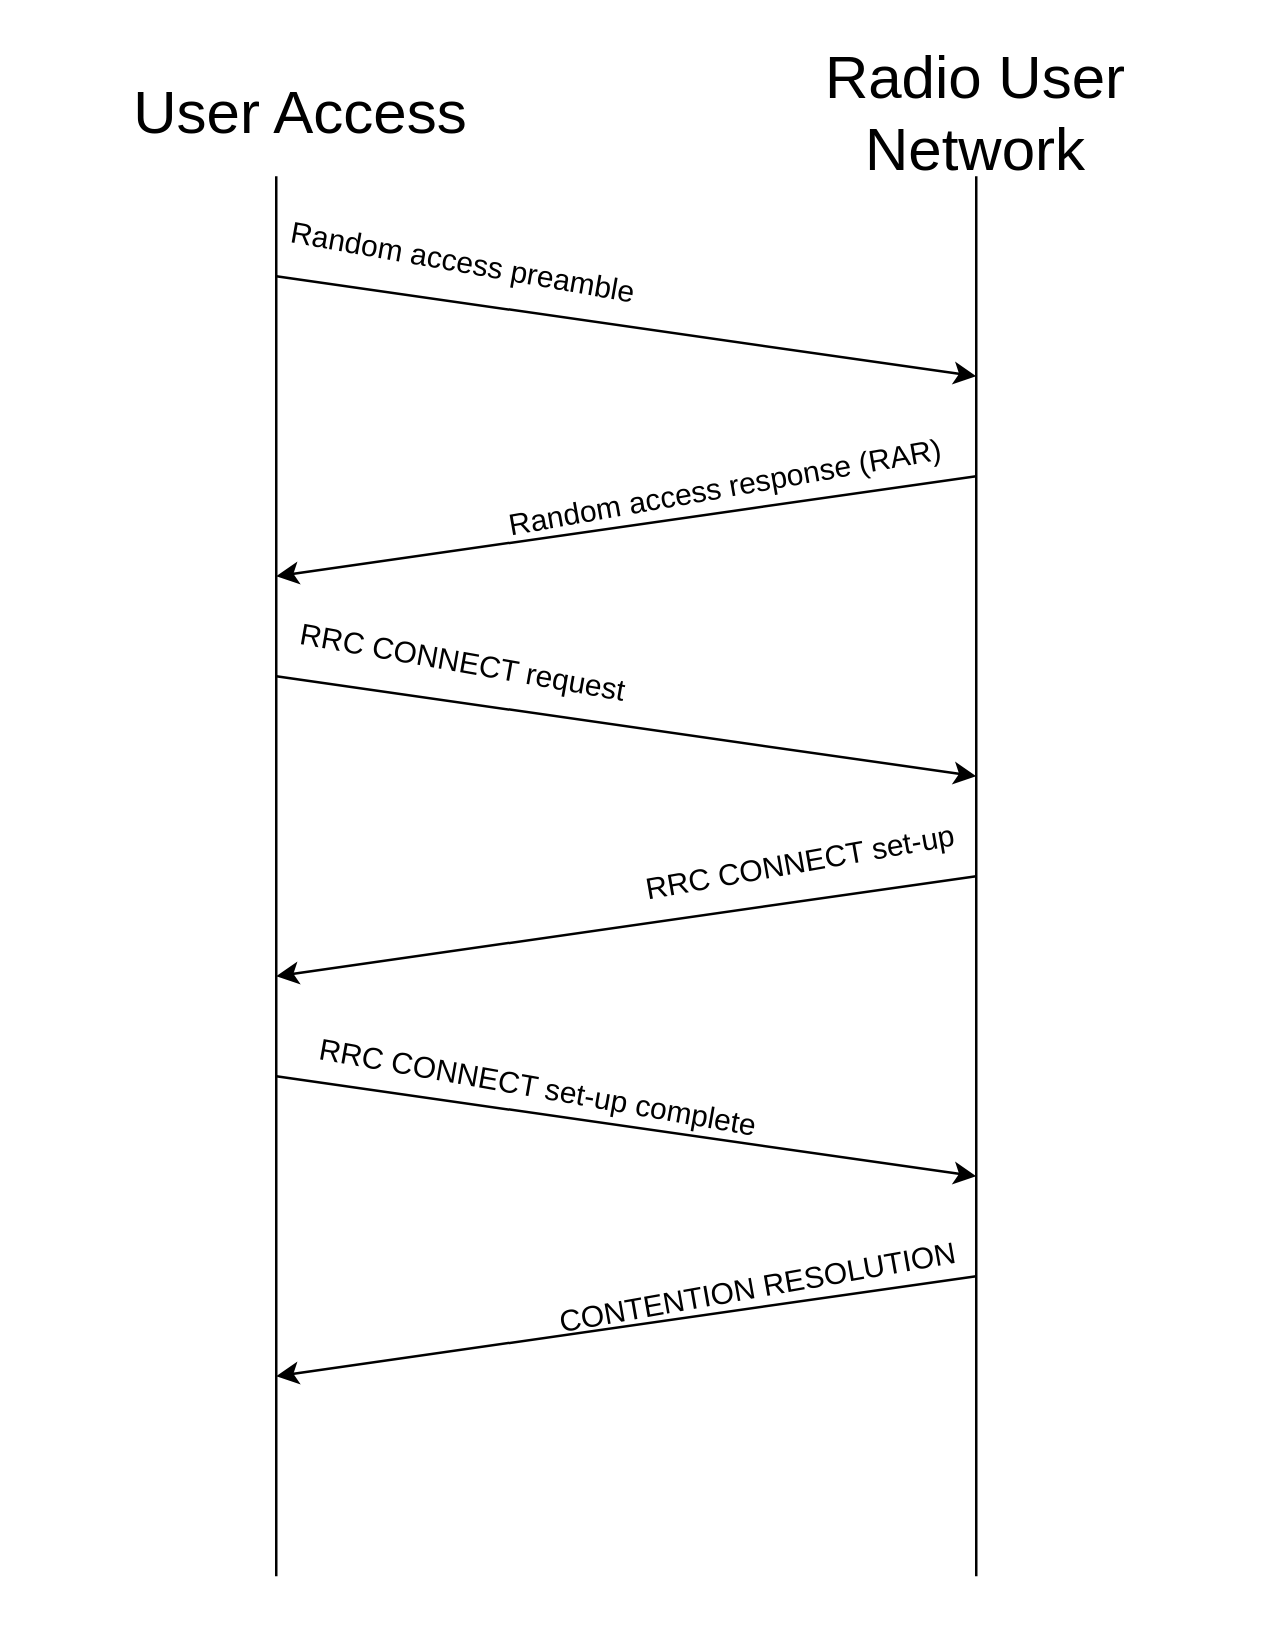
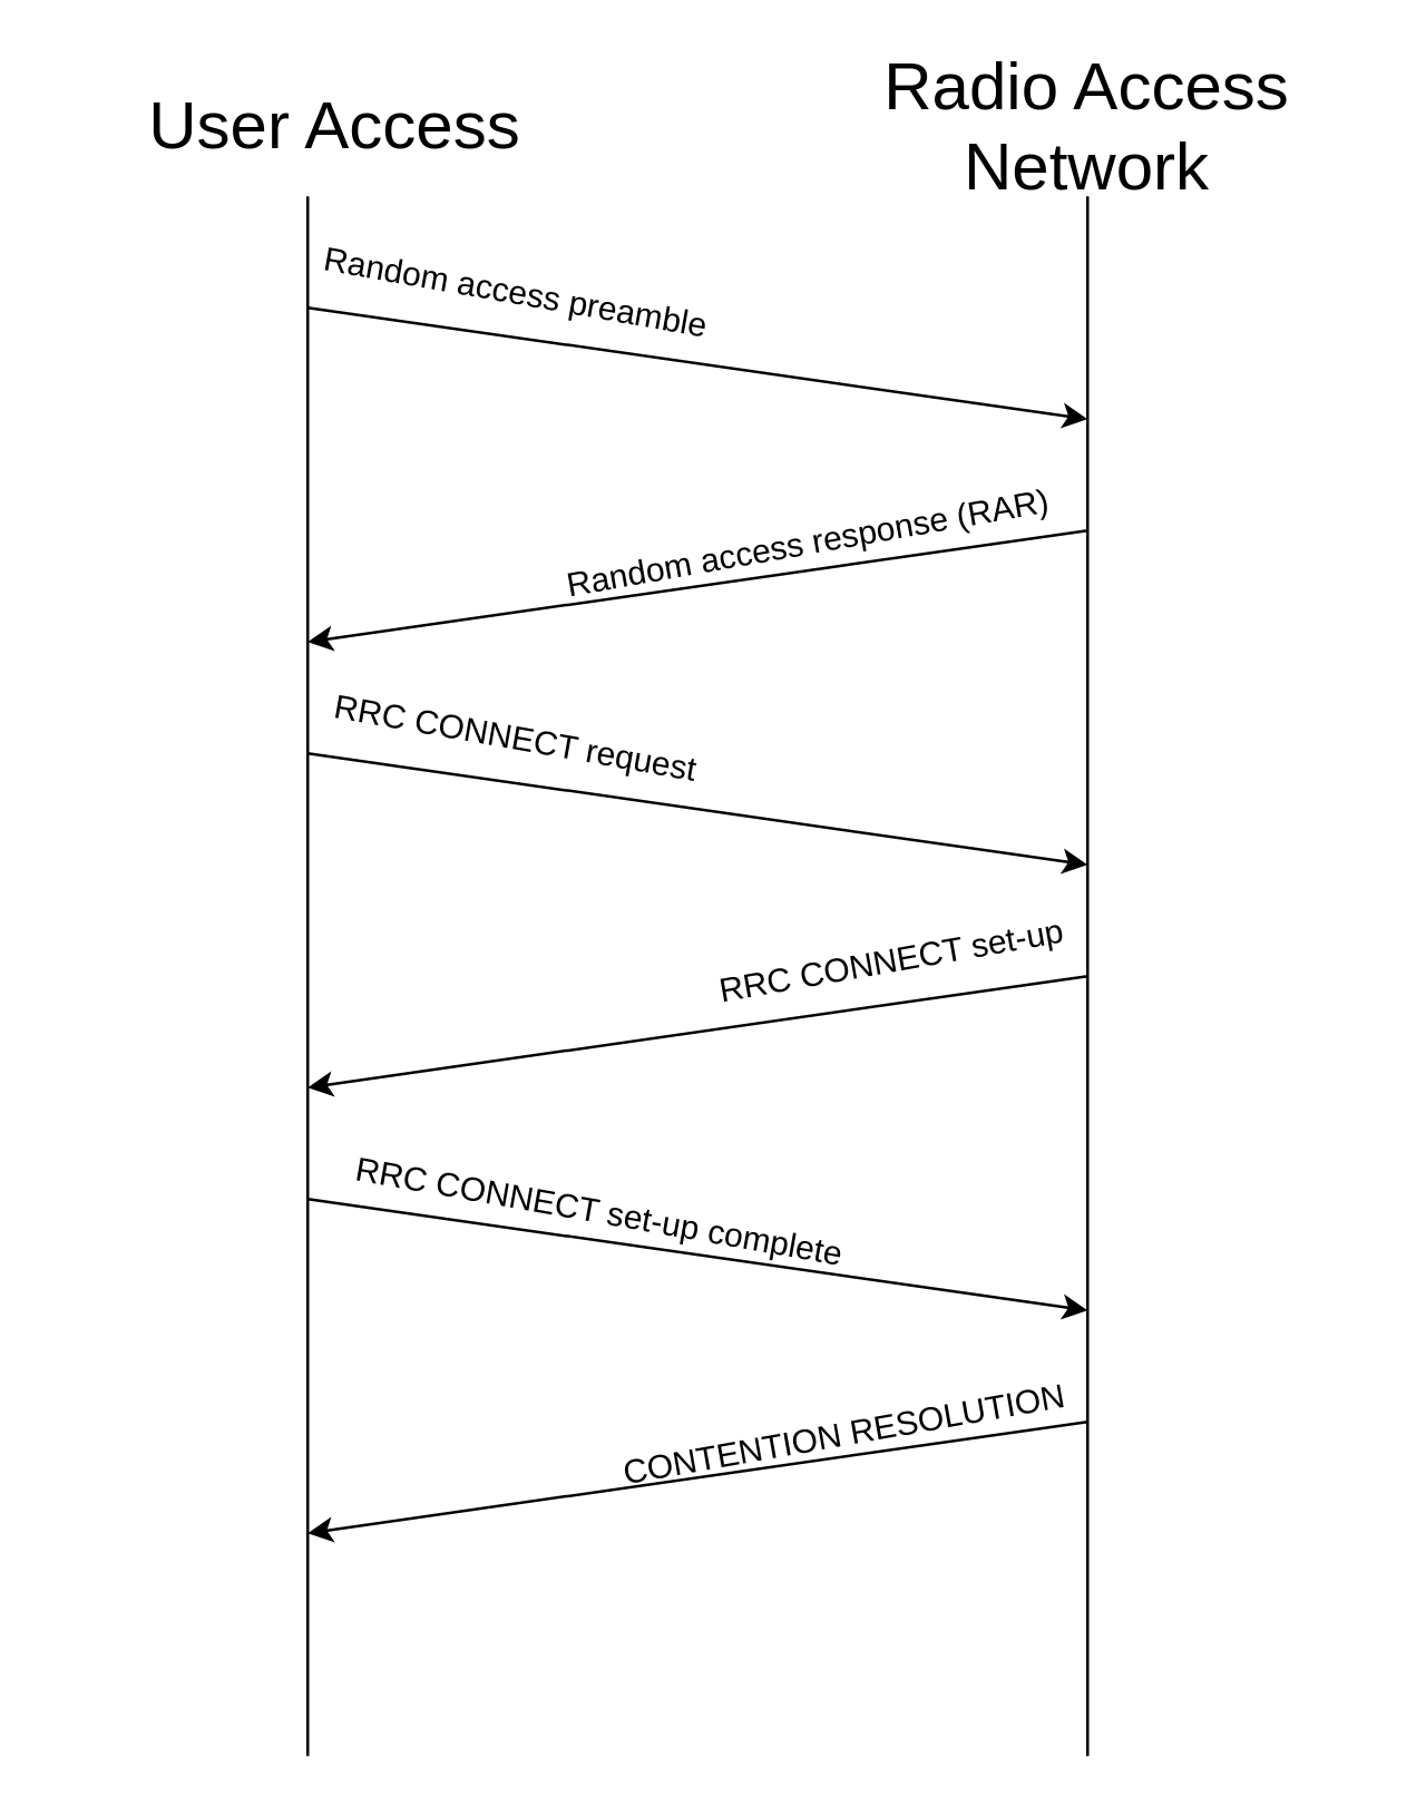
- <mxCell id="5" value="&lt;font style=&quot;font-size: 24px;&quot;&gt;Radio User Network&lt;/font&gt;" style="text;html=1;strokeColor=none;fillColor=none;align=center;verticalAlign=middle;whiteSpace=wrap;rounded=0;" vertex="1" parent="1"><mxGeometry x="290" y="20" width="200" height="50" as="geometry" /></mxCell>
+ <mxCell id="5" value="&lt;font style=&quot;font-size: 24px;&quot;&gt;Radio Access Network&lt;/font&gt;" style="text;html=1;strokeColor=none;fillColor=none;align=center;verticalAlign=middle;whiteSpace=wrap;rounded=0;" vertex="1" parent="1"><mxGeometry x="290" y="20" width="200" height="50" as="geometry" /></mxCell>
